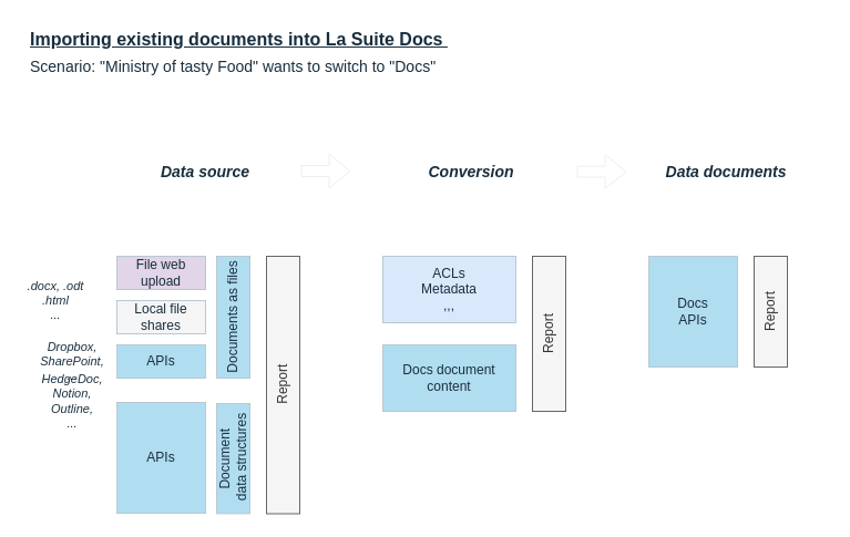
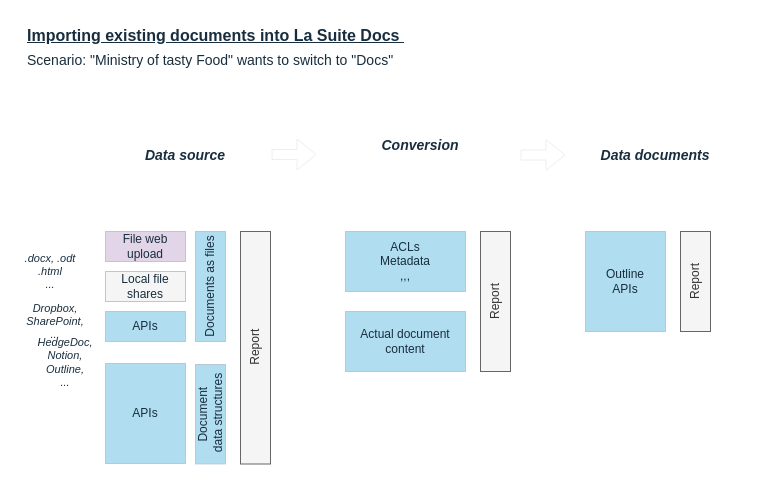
- <mxCell id="5" value="Conversion" style="text;html=1;align=center;verticalAlign=middle;whiteSpace=wrap;rounded=0;fontStyle=3;fontSize=14;labelBackgroundColor=none;fontColor=#182E3E;" parent="1" vertex="1"><mxGeometry x="345" y="140" width="160" height="30" as="geometry" /></mxCell>
+ <mxCell id="5" value="Conversion" style="text;html=1;align=center;verticalAlign=middle;whiteSpace=wrap;rounded=0;fontStyle=3;fontSize=14;labelBackgroundColor=none;fontColor=#182E3E;" parent="1" vertex="1"><mxGeometry x="340" y="130" width="160" height="30" as="geometry" /></mxCell>
- <mxCell id="6" value="&lt;div&gt;ACLs&lt;/div&gt;&lt;div&gt;Metadata&lt;/div&gt;&lt;div&gt;,,,&lt;/div&gt;" style="rounded=0;whiteSpace=wrap;html=1;align=center;labelBackgroundColor=none;fillColor=#dae8fc;strokeColor=#BAC8D3;fontColor=#182E3E;" parent="1" vertex="1"><mxGeometry x="345" y="231" width="120" height="60" as="geometry" /></mxCell>
+ <mxCell id="6" value="&lt;div&gt;ACLs&lt;/div&gt;&lt;div&gt;Metadata&lt;/div&gt;&lt;div&gt;,,,&lt;/div&gt;" style="rounded=0;whiteSpace=wrap;html=1;align=center;labelBackgroundColor=none;fillColor=#B1DDF0;strokeColor=#BAC8D3;fontColor=#182E3E;" parent="1" vertex="1"><mxGeometry x="345" y="231" width="120" height="60" as="geometry" /></mxCell>
- <mxCell id="15" value="Docs &lt;br&gt;APIs" style="rounded=0;whiteSpace=wrap;html=1;labelBackgroundColor=none;fillColor=#B1DDF0;strokeColor=#BAC8D3;fontColor=#182E3E;" vertex="1" parent="1"><mxGeometry x="585" y="231" width="80" height="100" as="geometry" /></mxCell>
+ <mxCell id="15" value="Outline &lt;br&gt;APIs" style="rounded=0;whiteSpace=wrap;html=1;labelBackgroundColor=none;fillColor=#B1DDF0;strokeColor=#BAC8D3;fontColor=#182E3E;" vertex="1" parent="1"><mxGeometry x="585" y="231" width="80" height="100" as="geometry" /></mxCell>
- <mxCell id="22" value="Dropbox,&lt;div&gt;SharePoint,&lt;br&gt;...&lt;/div&gt;" style="text;html=1;align=center;verticalAlign=middle;whiteSpace=wrap;rounded=0;fontSize=11;fontStyle=2;labelBackgroundColor=none;fontColor=#182E3E;" vertex="1" parent="1"><mxGeometry x="35" y="311" width="60" height="30" as="geometry" /></mxCell>
+ <mxCell id="22" value="Dropbox,&lt;div&gt;SharePoint,&lt;br&gt;...&lt;/div&gt;" style="text;html=1;align=center;verticalAlign=middle;whiteSpace=wrap;rounded=0;fontSize=11;fontStyle=2;labelBackgroundColor=none;fontColor=#182E3E;" vertex="1" parent="1"><mxGeometry x="25" y="306" width="60" height="30" as="geometry" /></mxCell>
- <mxCell id="7" value="Docs document content" style="rounded=0;whiteSpace=wrap;html=1;align=center;labelBackgroundColor=none;fillColor=#B1DDF0;strokeColor=#BAC8D3;fontColor=#182E3E;" parent="1" vertex="1"><mxGeometry x="345" y="311" width="120" height="60" as="geometry" /></mxCell>
+ <mxCell id="7" value="Actual document content" style="rounded=0;whiteSpace=wrap;html=1;align=center;labelBackgroundColor=none;fillColor=#B1DDF0;strokeColor=#BAC8D3;fontColor=#182E3E;" parent="1" vertex="1"><mxGeometry x="345" y="311" width="120" height="60" as="geometry" /></mxCell>
